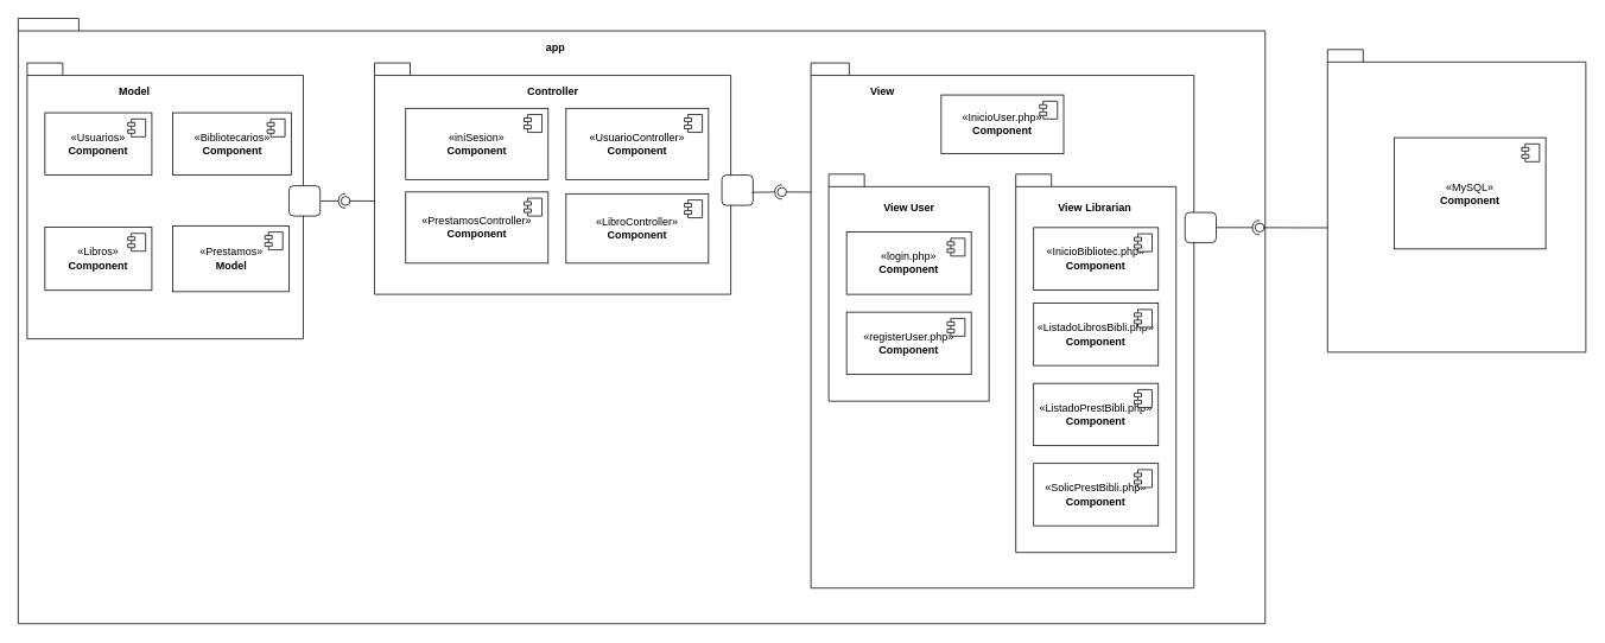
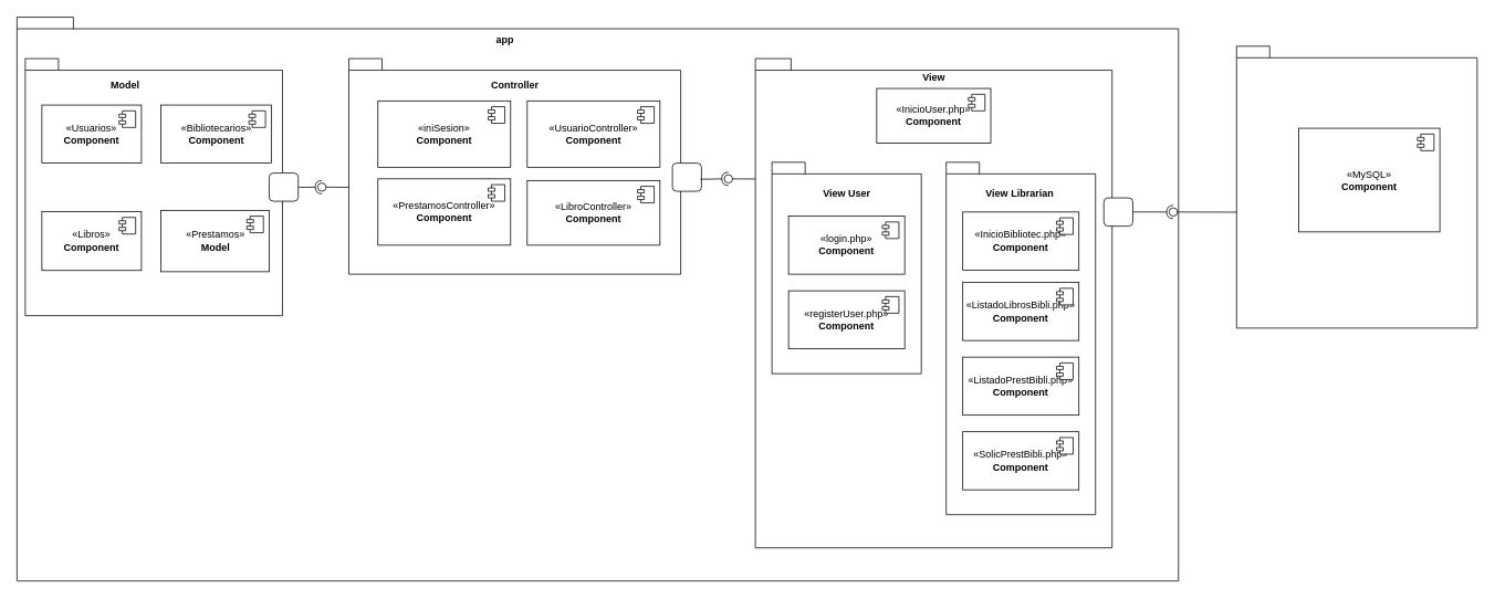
- <mxCell id="61" value="app" style="text;align=center;fontStyle=1;verticalAlign=middle;spacingLeft=3;spacingRight=3;strokeColor=none;rotatable=0;points=[[0,0.5],[1,0.5]];portConstraint=eastwest;html=1;labelBackgroundColor=none;" vertex="1" parent="1"><mxGeometry x="583" y="40" width="80" height="26" as="geometry" /></mxCell>
+ <mxCell id="61" value="app" style="text;align=center;fontStyle=1;verticalAlign=middle;spacingLeft=3;spacingRight=3;strokeColor=none;rotatable=0;points=[[0,0.5],[1,0.5]];portConstraint=eastwest;html=1;labelBackgroundColor=none;" vertex="1" parent="1"><mxGeometry x="568" y="35" width="80" height="26" as="geometry" /></mxCell>
- <mxCell id="10" value="View" style="text;align=center;fontStyle=1;verticalAlign=middle;spacingLeft=3;spacingRight=3;strokeColor=none;rotatable=0;points=[[0,0.5],[1,0.5]];portConstraint=eastwest;html=1;labelBackgroundColor=none;" parent="1" vertex="1"><mxGeometry x="950" y="90" width="80" height="26" as="geometry" /></mxCell>
+ <mxCell id="10" value="View" style="text;align=center;fontStyle=1;verticalAlign=middle;spacingLeft=3;spacingRight=3;strokeColor=none;rotatable=0;points=[[0,0.5],[1,0.5]];portConstraint=eastwest;html=1;labelBackgroundColor=none;" parent="1" vertex="1"><mxGeometry x="1085" y="80" width="80" height="26" as="geometry" /></mxCell>
